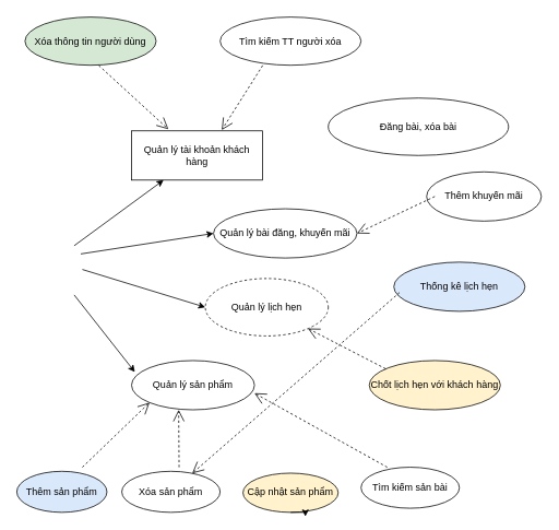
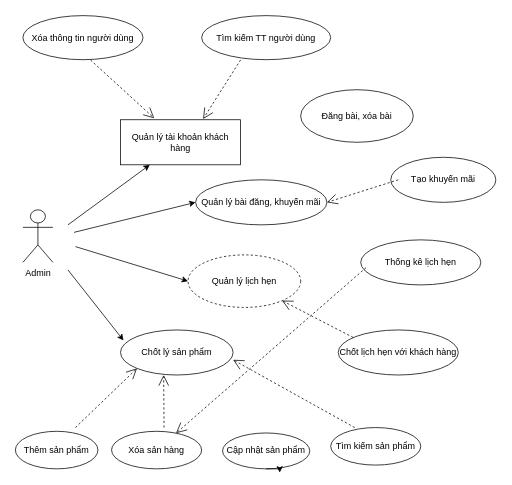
- <mxCell id="12" value="Xóa thông tin người dùng" style="ellipse;whiteSpace=wrap;html=1;rotation=0;fillColor=#d5e8d4;" vertex="1" parent="1"><mxGeometry x="30" y="20.29" width="160" height="58.71" as="geometry" /></mxCell>
+ <mxCell id="12" value="Xóa thông tin người dùng" style="ellipse;whiteSpace=wrap;html=1;rotation=0;" vertex="1" parent="1"><mxGeometry x="30" y="20.29" width="160" height="58.71" as="geometry" /></mxCell>
- <mxCell id="13" value="Tìm kiếm TT người xóa" style="ellipse;whiteSpace=wrap;html=1;" vertex="1" parent="1"><mxGeometry x="268.09" y="20.29" width="171.91" height="58.71" as="geometry" /></mxCell>
+ <mxCell id="13" value="Tìm kiếm TT người dùng" style="ellipse;whiteSpace=wrap;html=1;" vertex="1" parent="1"><mxGeometry x="268.09" y="20.29" width="171.91" height="58.71" as="geometry" /></mxCell>
- <mxCell id="27" value="Đăng bài, xóa bài" style="ellipse;whiteSpace=wrap;html=1;" vertex="1" parent="1"><mxGeometry x="400" y="119" width="220" height="70" as="geometry" /></mxCell>
+ <mxCell id="27" value="Đăng bài, xóa bài" style="ellipse;whiteSpace=wrap;html=1;" vertex="1" parent="1"><mxGeometry x="400" y="119" width="150" height="70" as="geometry" /></mxCell>
- <mxCell id="28" value="Thêm khuyến mãi" style="ellipse;whiteSpace=wrap;html=1;" vertex="1" parent="1"><mxGeometry x="520" y="209" width="140" height="60" as="geometry" /></mxCell>
+ <mxCell id="28" value="Tạo khuyến mãi" style="ellipse;whiteSpace=wrap;html=1;" vertex="1" parent="1"><mxGeometry x="520" y="209" width="140" height="60" as="geometry" /></mxCell>
- <mxCell id="25" value="Quản lý bài đăng, khuyến mãi" style="ellipse;whiteSpace=wrap;html=1;" vertex="1" parent="1"><mxGeometry x="260" y="254" width="175" height="60" as="geometry" /></mxCell>
+ <mxCell id="25" value="Quản lý bài đăng, khuyến mãi" style="ellipse;whiteSpace=wrap;html=1;" vertex="1" parent="1"><mxGeometry x="260" y="239" width="175" height="60" as="geometry" /></mxCell>
+ <mxCell id="2" value="Admin" style="shape=umlActor;verticalLabelPosition=bottom;verticalAlign=top;html=1;outlineConnect=0;" vertex="1" parent="1"><mxGeometry x="30" y="279" width="40" height="70" as="geometry" /></mxCell>
- <mxCell id="19" value="Thống kê lịch hẹn" style="ellipse;whiteSpace=wrap;html=1;rotation=0;fillColor=#dae8fc;" vertex="1" parent="1"><mxGeometry x="480" y="319" width="160" height="60" as="geometry" /></mxCell>
+ <mxCell id="19" value="Thống kê lịch hẹn" style="ellipse;whiteSpace=wrap;html=1;rotation=0;" vertex="1" parent="1"><mxGeometry x="480" y="319" width="160" height="60" as="geometry" /></mxCell>
- <mxCell id="4" value="Quản lý sản phẩm" style="ellipse;whiteSpace=wrap;html=1;" vertex="1" parent="1"><mxGeometry x="160" y="439" width="150" height="60" as="geometry" /></mxCell>
+ <mxCell id="4" value="Chốt lý sản phẩm" style="ellipse;whiteSpace=wrap;html=1;" vertex="1" parent="1"><mxGeometry x="160" y="439" width="150" height="60" as="geometry" /></mxCell>
- <mxCell id="18" value="Chốt lịch hẹn với khách hàng" style="ellipse;whiteSpace=wrap;html=1;rotation=0;fillColor=#fff2cc;" vertex="1" parent="1"><mxGeometry x="450" y="439" width="160" height="60" as="geometry" /></mxCell>
+ <mxCell id="18" value="Chốt lịch hẹn với khách hàng" style="ellipse;whiteSpace=wrap;html=1;rotation=0;" vertex="1" parent="1"><mxGeometry x="450" y="439" width="160" height="60" as="geometry" /></mxCell>
- <mxCell id="23" value="Tìm kiếm sản bài" style="ellipse;whiteSpace=wrap;html=1;" vertex="1" parent="1"><mxGeometry x="440" y="569" width="120" height="50" as="geometry" /></mxCell>
+ <mxCell id="23" value="Tìm kiếm sản phẩm" style="ellipse;whiteSpace=wrap;html=1;" vertex="1" parent="1"><mxGeometry x="440" y="569" width="120" height="50" as="geometry" /></mxCell>
- <mxCell id="6" value="Thêm sản phẩm" style="ellipse;whiteSpace=wrap;html=1;rotation=0;fillColor=#dae8fc;" vertex="1" parent="1"><mxGeometry x="20" y="574" width="110" height="50" as="geometry" /></mxCell>
+ <mxCell id="6" value="Thêm sản phẩm" style="ellipse;whiteSpace=wrap;html=1;rotation=0;" vertex="1" parent="1"><mxGeometry x="20" y="574" width="110" height="50" as="geometry" /></mxCell>
- <mxCell id="7" value="Xóa sản phẩm" style="ellipse;whiteSpace=wrap;html=1;" vertex="1" parent="1"><mxGeometry x="148.09" y="574" width="120" height="50" as="geometry" /></mxCell>
+ <mxCell id="7" value="Xóa sản hàng" style="ellipse;whiteSpace=wrap;html=1;" vertex="1" parent="1"><mxGeometry x="148.09" y="574" width="120" height="50" as="geometry" /></mxCell>
- <mxCell id="8" value="Cập nhật sản phẩm" style="ellipse;whiteSpace=wrap;html=1;rotation=0;fillColor=#fff2cc;" vertex="1" parent="1"><mxGeometry x="295.96" y="576.21" width="116.17" height="47.79" as="geometry" /></mxCell>
+ <mxCell id="8" value="Cập nhật sản phẩm" style="ellipse;whiteSpace=wrap;html=1;rotation=0;" vertex="1" parent="1"><mxGeometry x="295.96" y="576.21" width="116.17" height="47.79" as="geometry" /></mxCell>
